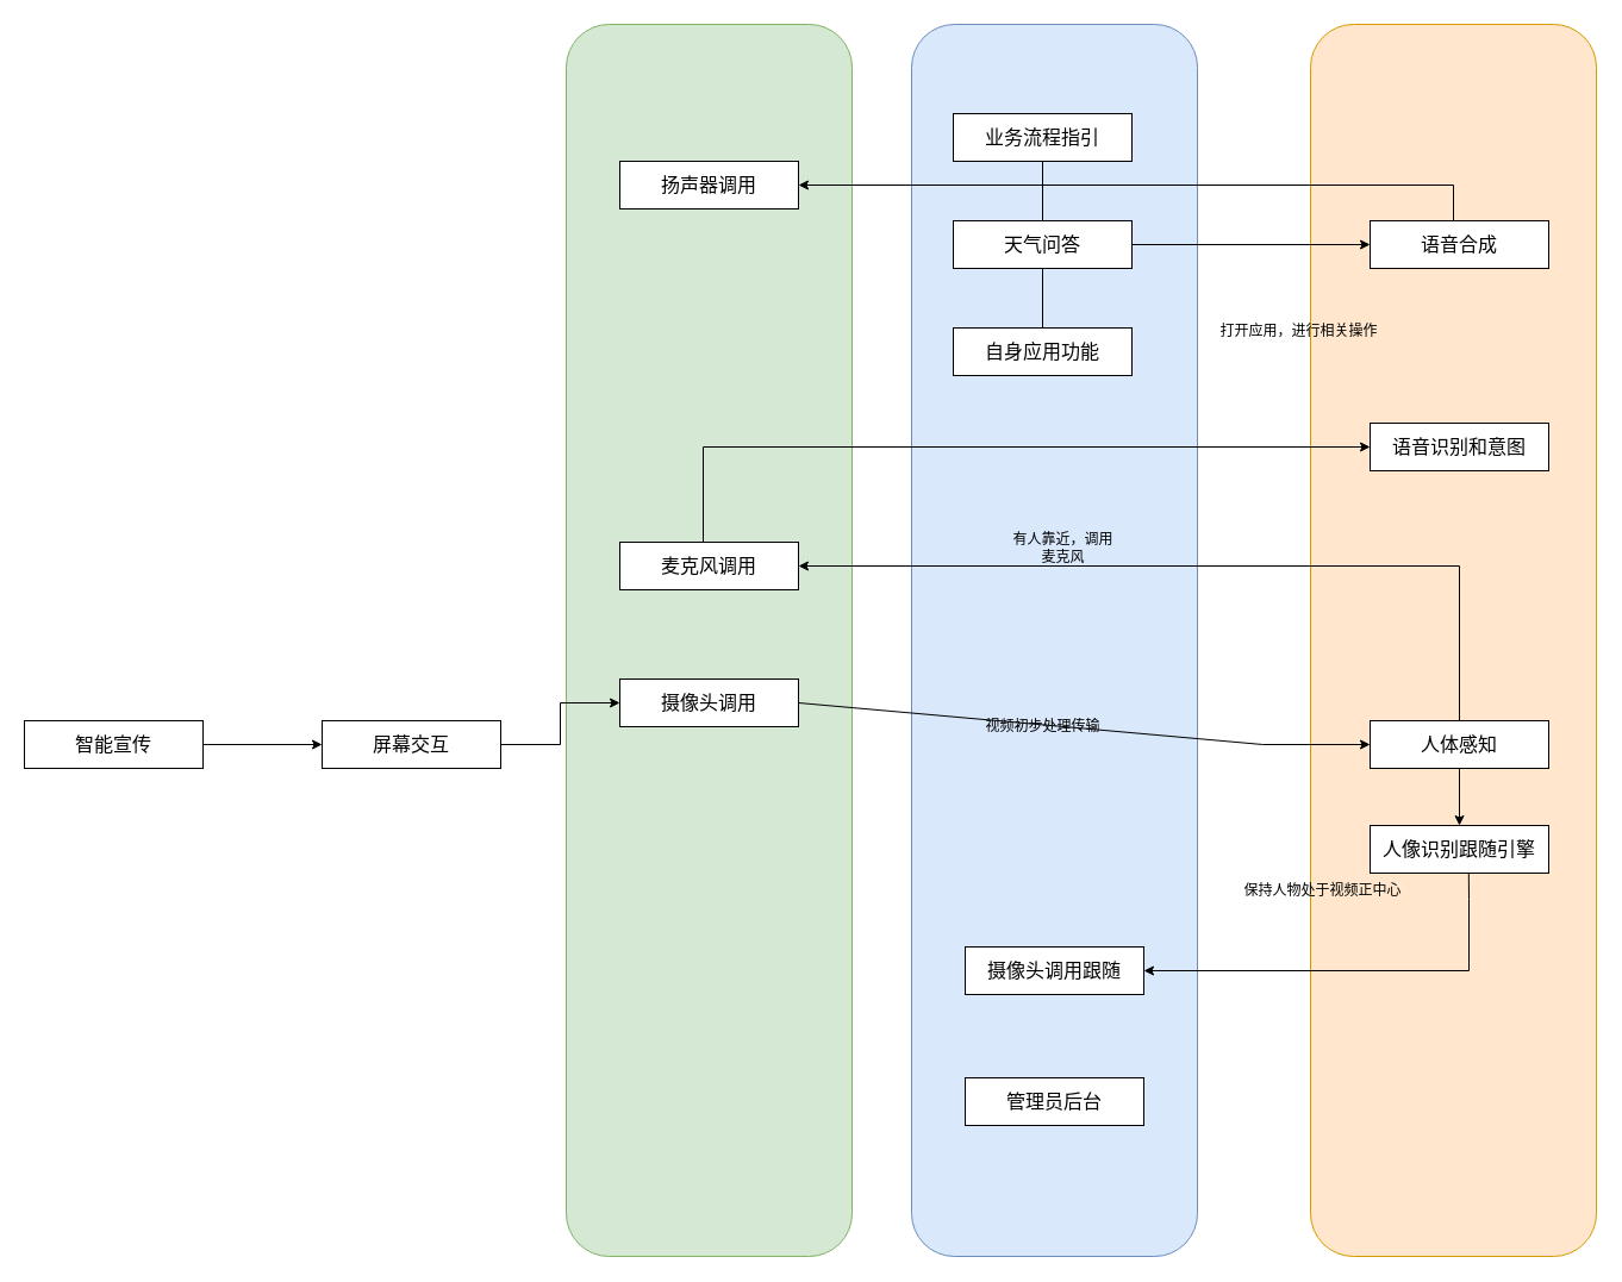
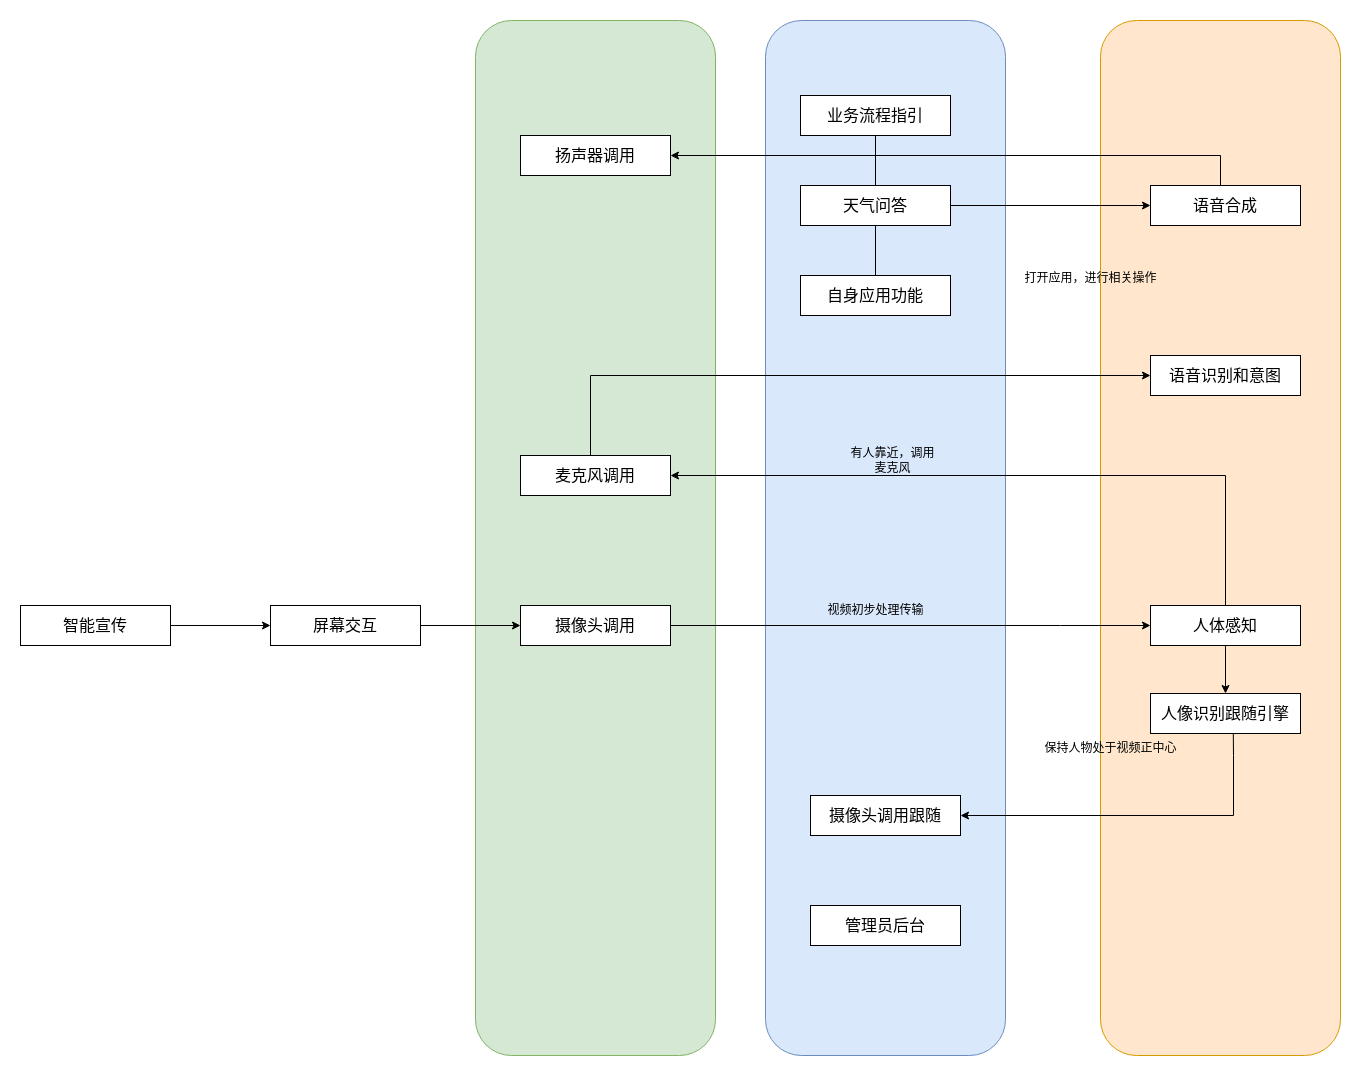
- <mxCell id="8" value="&lt;font style=&quot;font-size: 16px;&quot;&gt;摄像头调用&lt;/font&gt;" style="rounded=0;whiteSpace=wrap;html=1;" vertex="1" parent="1"><mxGeometry x="520" y="570" width="150" height="40" as="geometry" /></mxCell>
+ <mxCell id="8" value="&lt;font style=&quot;font-size: 16px;&quot;&gt;摄像头调用&lt;/font&gt;" style="rounded=0;whiteSpace=wrap;html=1;" vertex="1" parent="1"><mxGeometry x="520" y="605" width="150" height="40" as="geometry" /></mxCell>
